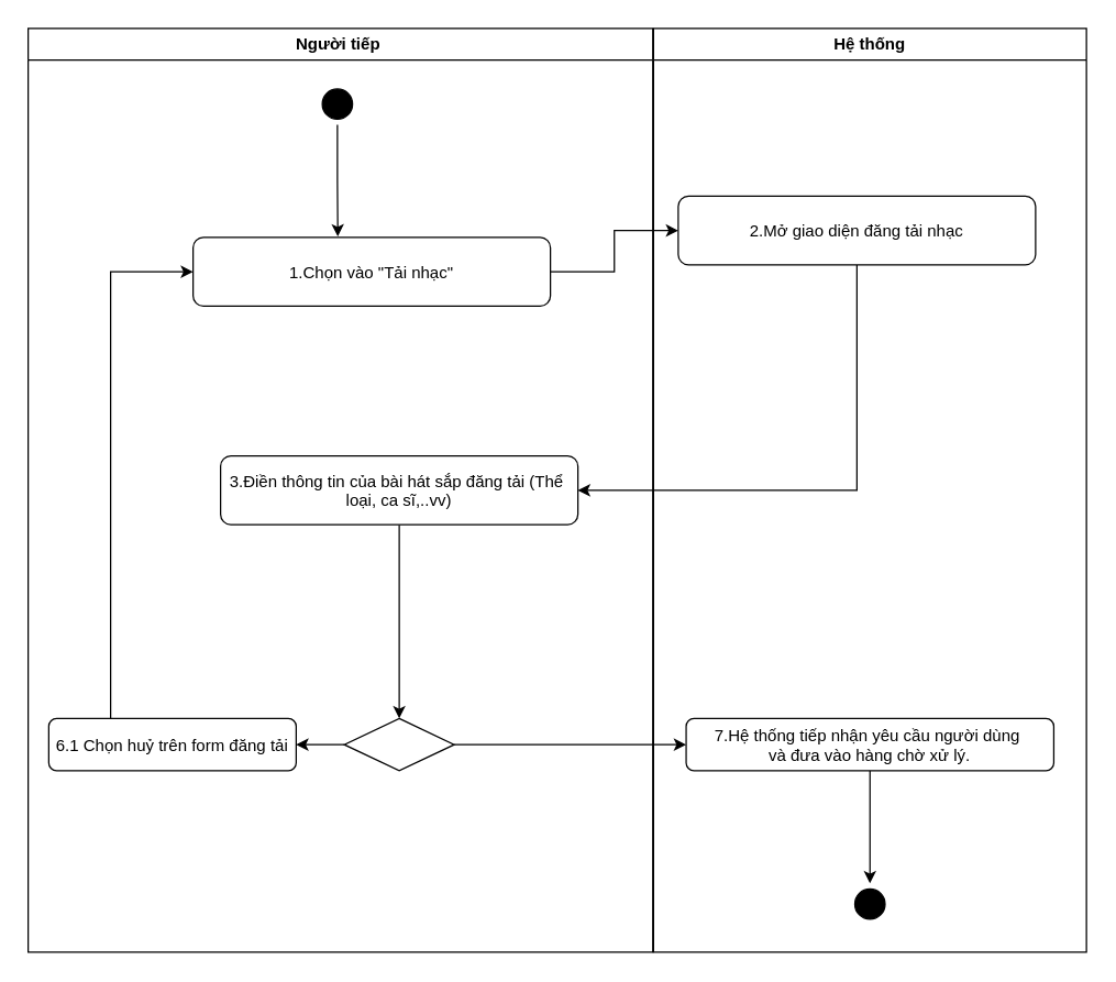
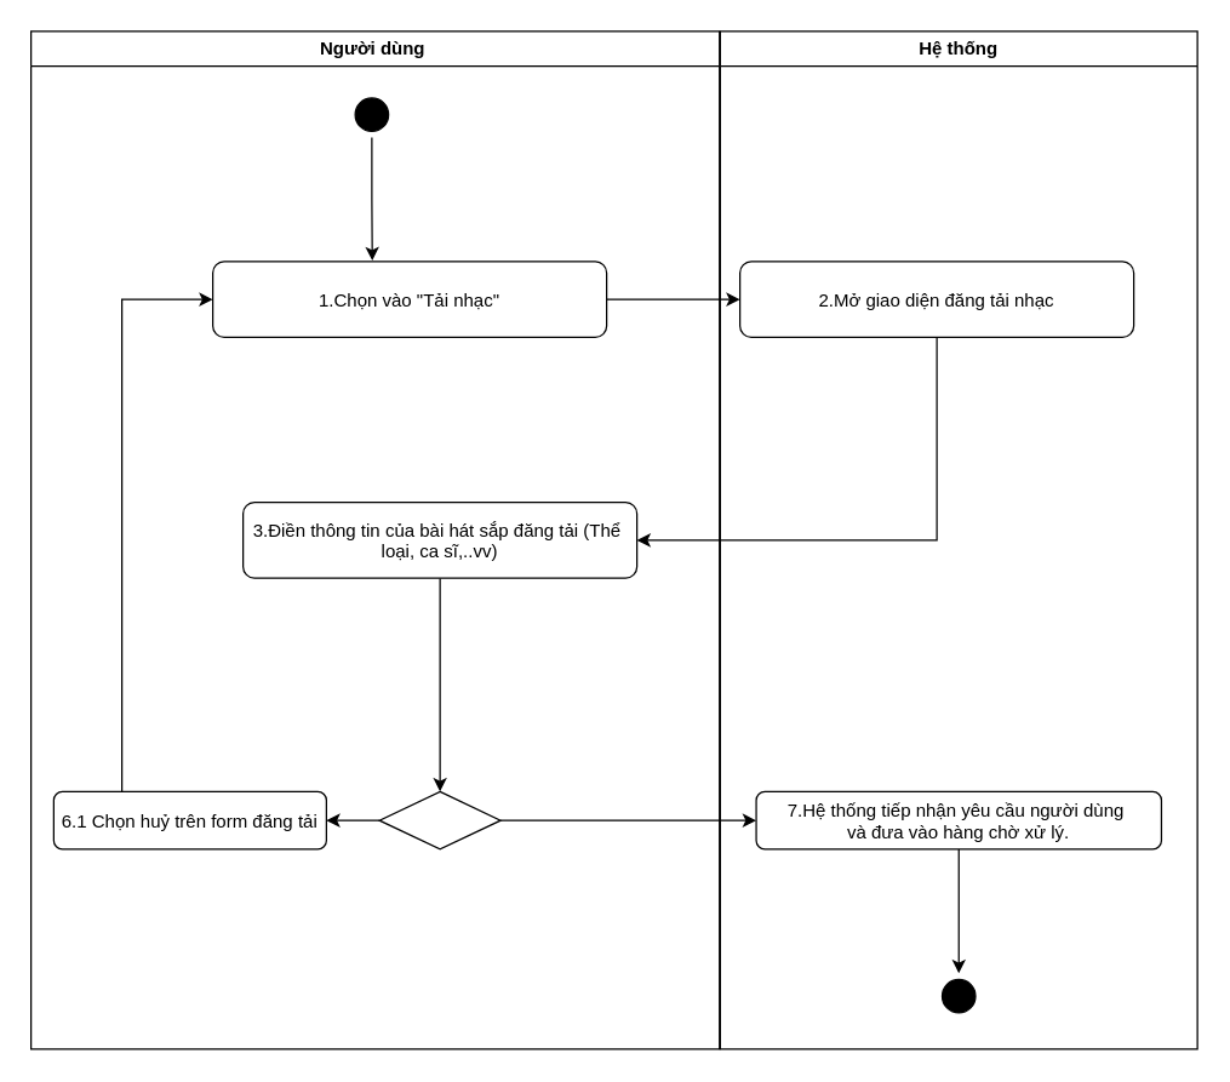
- <mxCell id="2" value="Người tiếp " style="swimlane;whiteSpace=wrap" parent="1" vertex="1"><mxGeometry x="20" y="20" width="454.5" height="672" as="geometry" /></mxCell>
+ <mxCell id="2" value="Người dùng " style="swimlane;whiteSpace=wrap" parent="1" vertex="1"><mxGeometry x="20" y="20" width="454.5" height="672" as="geometry" /></mxCell>
- <mxCell id="16" value="2.Mở giao diện đăng tải nhạc" style="rounded=1;" parent="12" vertex="1"><mxGeometry x="18" y="122" width="260" height="50" as="geometry" /></mxCell>
+ <mxCell id="16" value="2.Mở giao diện đăng tải nhạc" style="rounded=1;" parent="12" vertex="1"><mxGeometry x="13" y="152" width="260" height="50" as="geometry" /></mxCell>
